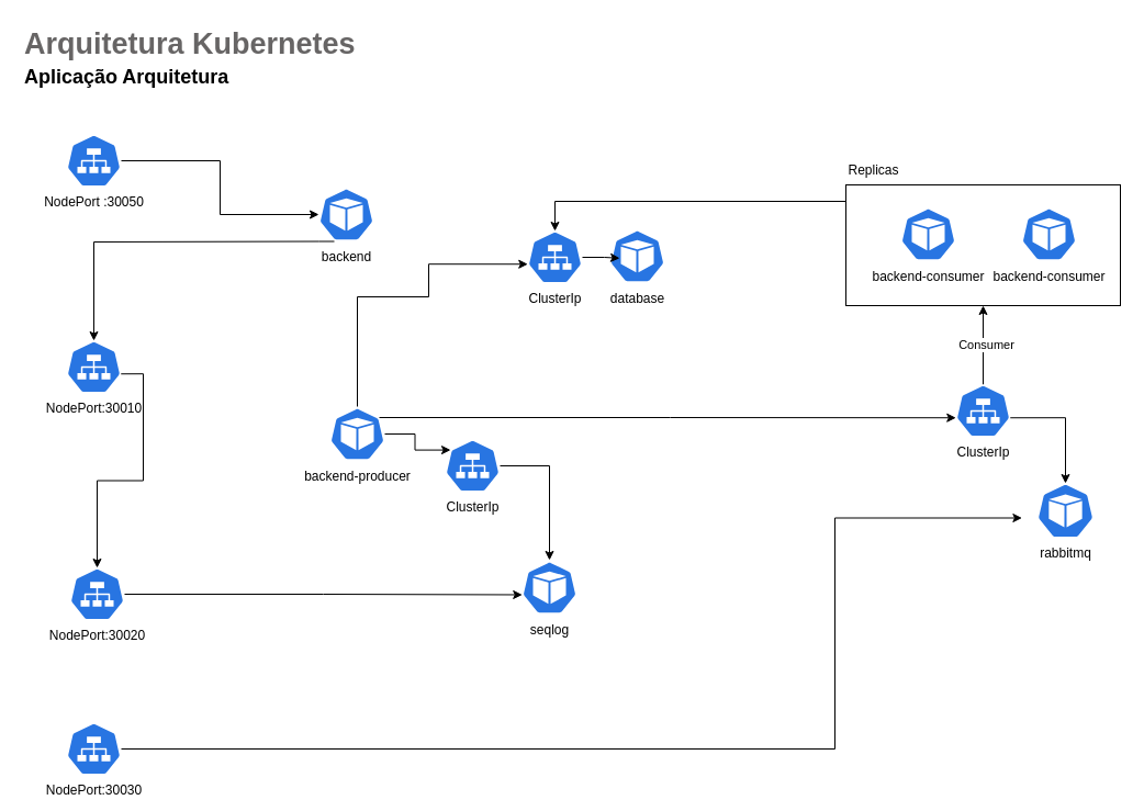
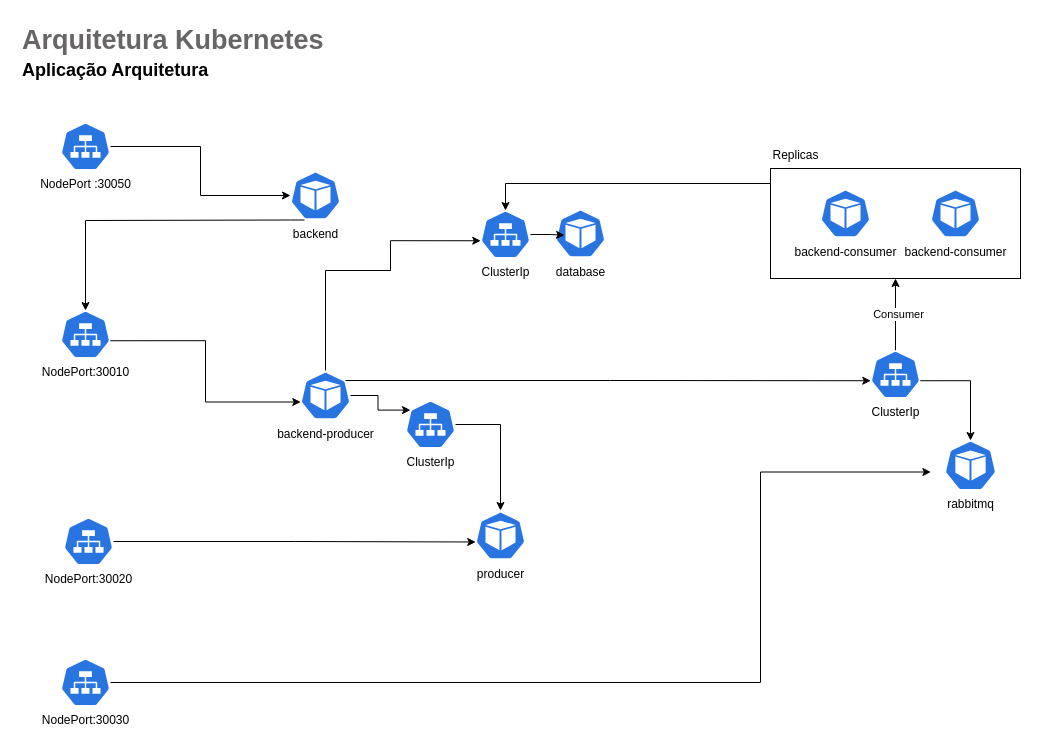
- <mxCell id="21" style="edgeStyle=orthogonalEdgeStyle;rounded=0;orthogonalLoop=1;jettySize=auto;html=1;exitX=0.995;exitY=0.63;exitDx=0;exitDy=0;exitPerimeter=0;" parent="1" source="11" target="29" edge="1"><mxGeometry relative="1" as="geometry" /></mxCell>
+ <mxCell id="21" style="edgeStyle=orthogonalEdgeStyle;rounded=0;orthogonalLoop=1;jettySize=auto;html=1;entryX=0.005;entryY=0.63;entryDx=0;entryDy=0;entryPerimeter=0;exitX=0.995;exitY=0.63;exitDx=0;exitDy=0;exitPerimeter=0;" parent="1" source="11" target="3" edge="1"><mxGeometry relative="1" as="geometry" /></mxCell>
- <mxCell id="6" value="seqlog" style="sketch=0;html=1;dashed=0;whitespace=wrap;fillColor=#2875E2;strokeColor=#ffffff;points=[[0.005,0.63,0],[0.1,0.2,0],[0.9,0.2,0],[0.5,0,0],[0.995,0.63,0],[0.72,0.99,0],[0.5,1,0],[0.28,0.99,0]];verticalLabelPosition=bottom;align=center;verticalAlign=top;shape=mxgraph.kubernetes.icon;prIcon=pod" parent="1" vertex="1"><mxGeometry x="475" y="510" width="50" height="50" as="geometry" /></mxCell>
+ <mxCell id="6" value="producer" style="sketch=0;html=1;dashed=0;whitespace=wrap;fillColor=#2875E2;strokeColor=#ffffff;points=[[0.005,0.63,0],[0.1,0.2,0],[0.9,0.2,0],[0.5,0,0],[0.995,0.63,0],[0.72,0.99,0],[0.5,1,0],[0.28,0.99,0]];verticalLabelPosition=bottom;align=center;verticalAlign=top;shape=mxgraph.kubernetes.icon;prIcon=pod" parent="1" vertex="1"><mxGeometry x="475" y="510" width="50" height="50" as="geometry" /></mxCell>
